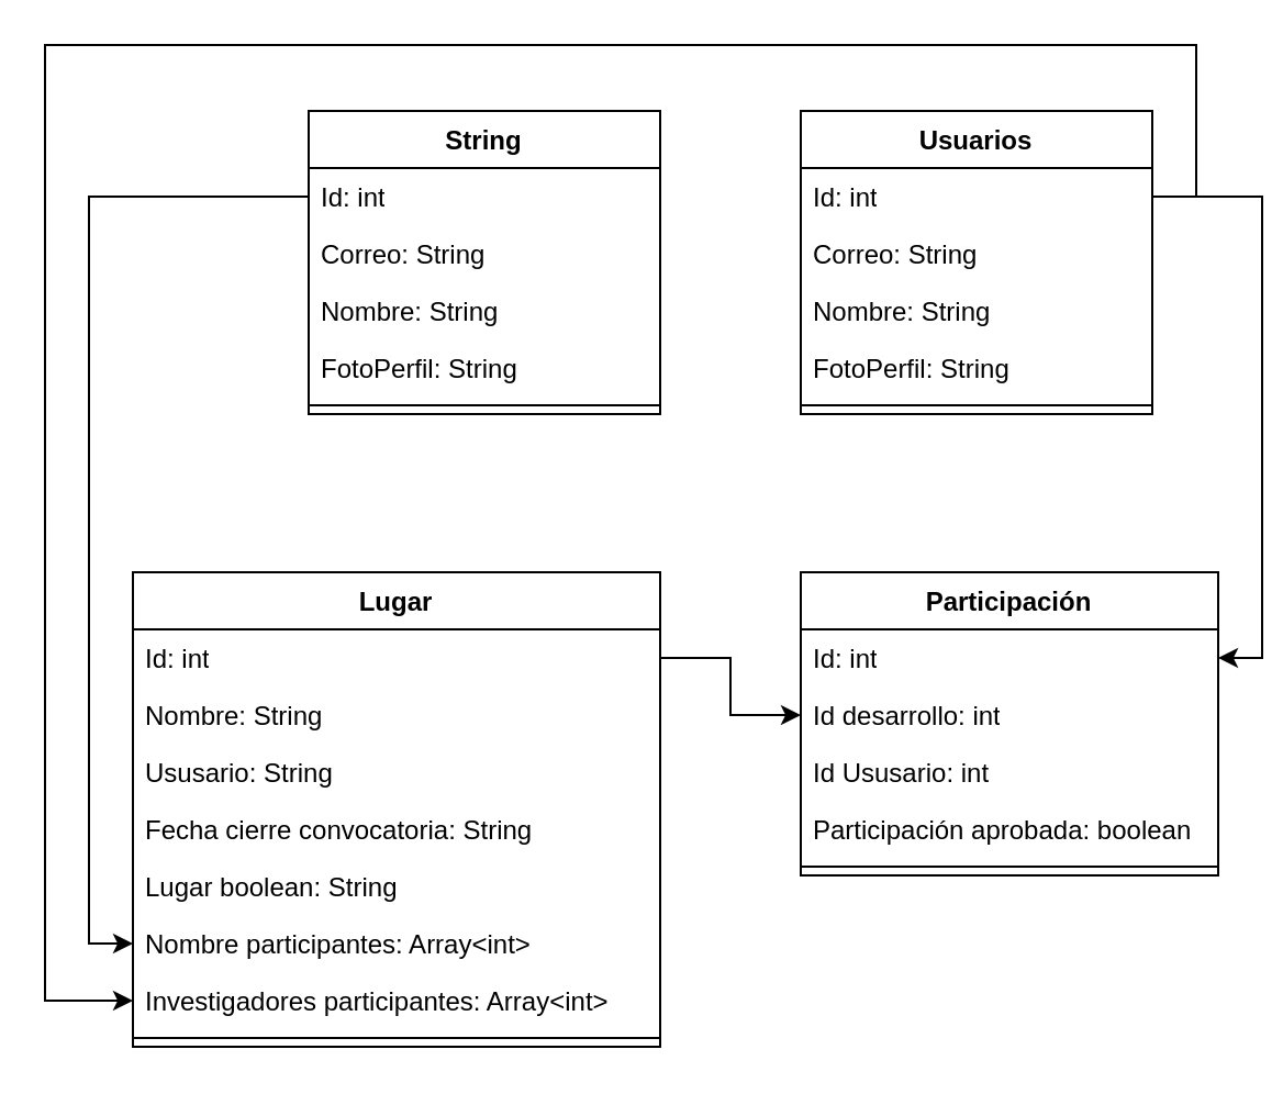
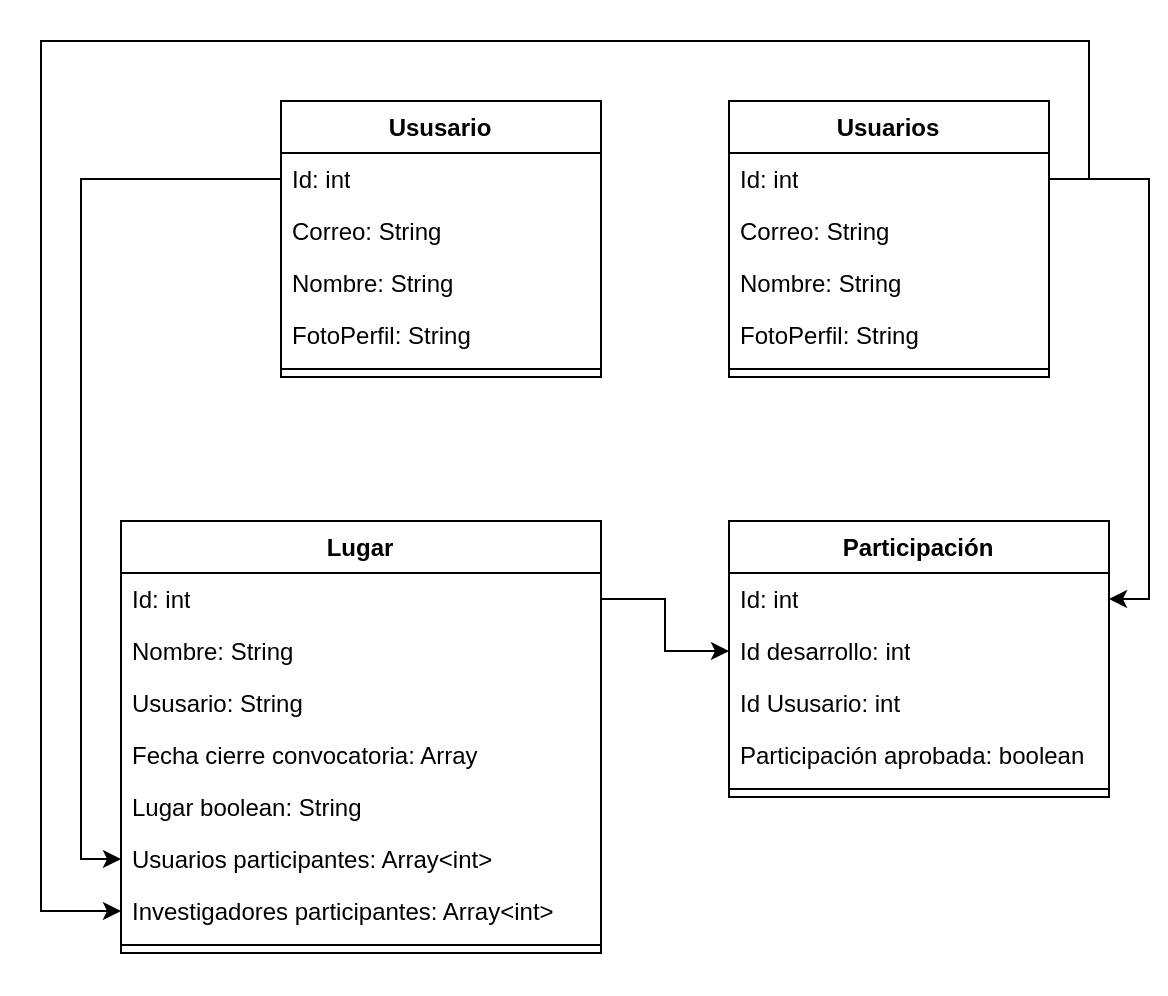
- <mxCell id="2" value="String" style="swimlane;fontStyle=1;align=center;verticalAlign=top;childLayout=stackLayout;horizontal=1;startSize=26;horizontalStack=0;resizeParent=1;resizeParentMax=0;resizeLast=0;collapsible=1;marginBottom=0;whiteSpace=wrap;html=1;" vertex="1" parent="1"><mxGeometry x="140" y="50" width="160" height="138" as="geometry" /></mxCell>
+ <mxCell id="2" value="Ususario" style="swimlane;fontStyle=1;align=center;verticalAlign=top;childLayout=stackLayout;horizontal=1;startSize=26;horizontalStack=0;resizeParent=1;resizeParentMax=0;resizeLast=0;collapsible=1;marginBottom=0;whiteSpace=wrap;html=1;" vertex="1" parent="1"><mxGeometry x="140" y="50" width="160" height="138" as="geometry" /></mxCell>
- <mxCell id="12" value="Fecha cierre convocatoria: String" style="text;strokeColor=none;fillColor=none;align=left;verticalAlign=top;spacingLeft=4;spacingRight=4;overflow=hidden;rotatable=0;points=[[0,0.5],[1,0.5]];portConstraint=eastwest;whiteSpace=wrap;html=1;" vertex="1" parent="8"><mxGeometry y="104" width="240" height="26" as="geometry" /></mxCell>
+ <mxCell id="12" value="Fecha cierre convocatoria: Array" style="text;strokeColor=none;fillColor=none;align=left;verticalAlign=top;spacingLeft=4;spacingRight=4;overflow=hidden;rotatable=0;points=[[0,0.5],[1,0.5]];portConstraint=eastwest;whiteSpace=wrap;html=1;" vertex="1" parent="8"><mxGeometry y="104" width="240" height="26" as="geometry" /></mxCell>
- <mxCell id="14" value="Nombre participantes: Array&amp;lt;int&amp;gt;" style="text;strokeColor=none;fillColor=none;align=left;verticalAlign=top;spacingLeft=4;spacingRight=4;overflow=hidden;rotatable=0;points=[[0,0.5],[1,0.5]];portConstraint=eastwest;whiteSpace=wrap;html=1;" vertex="1" parent="8"><mxGeometry y="156" width="240" height="26" as="geometry" /></mxCell>
+ <mxCell id="14" value="Usuarios participantes: Array&amp;lt;int&amp;gt;" style="text;strokeColor=none;fillColor=none;align=left;verticalAlign=top;spacingLeft=4;spacingRight=4;overflow=hidden;rotatable=0;points=[[0,0.5],[1,0.5]];portConstraint=eastwest;whiteSpace=wrap;html=1;" vertex="1" parent="8"><mxGeometry y="156" width="240" height="26" as="geometry" /></mxCell>
